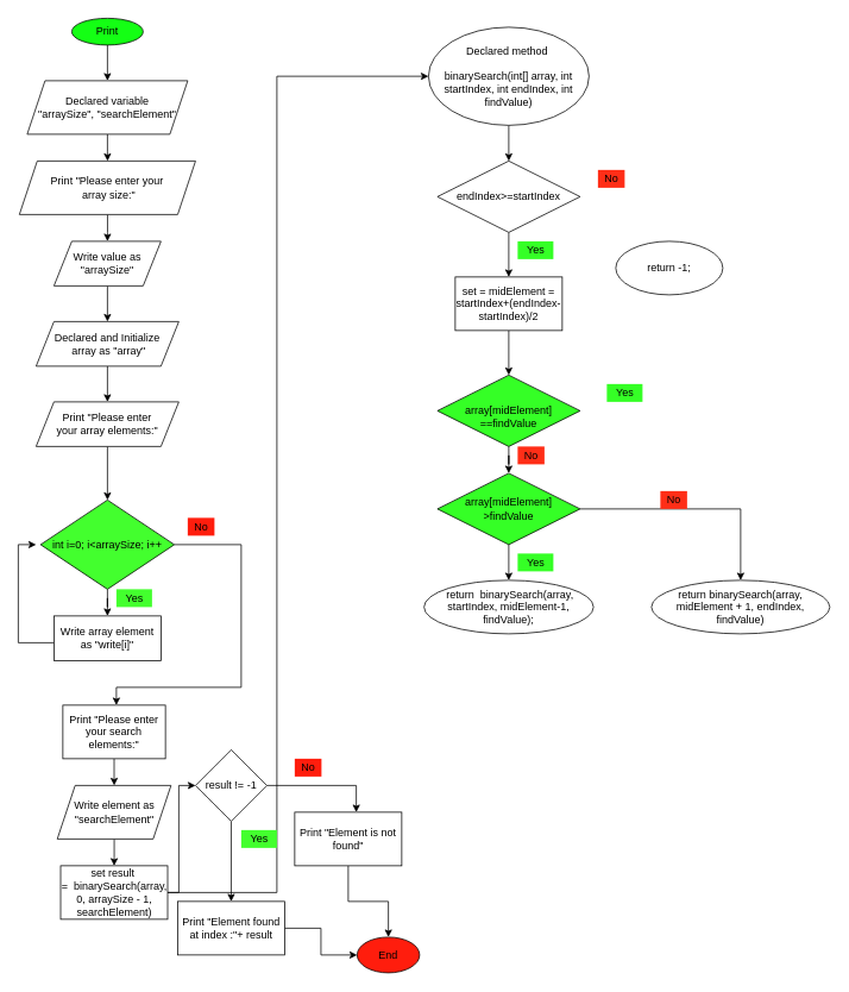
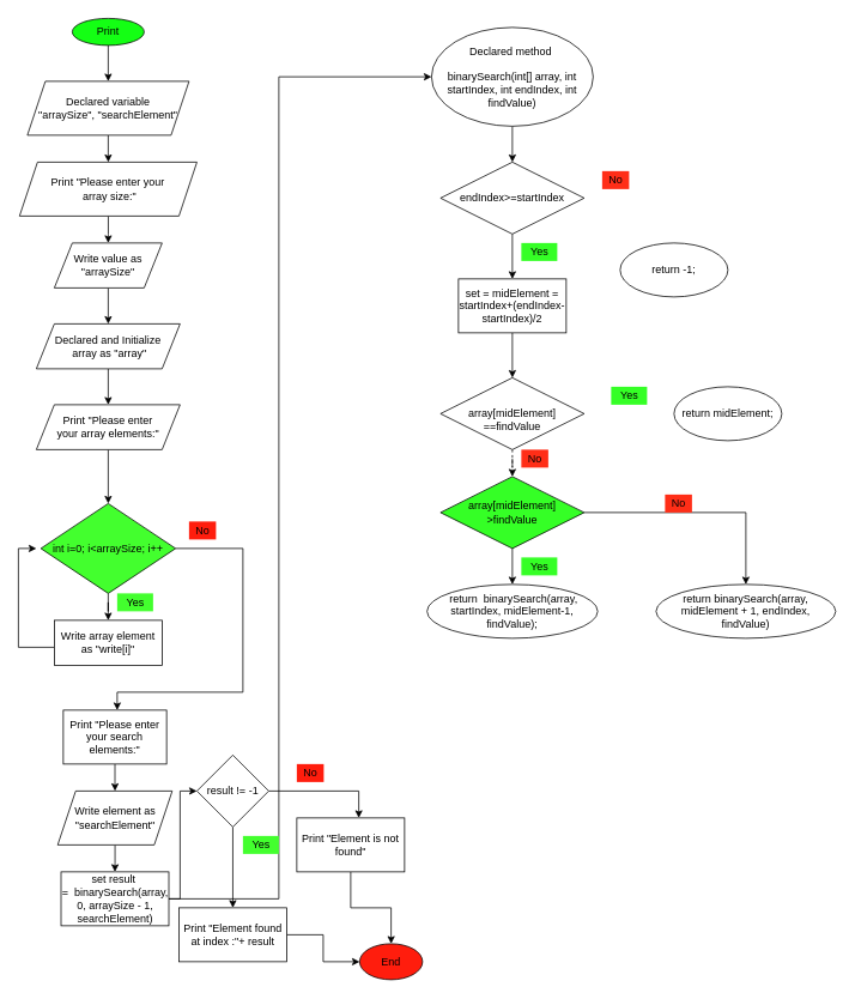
- <mxCell id="48" value="&lt;div&gt;&lt;br&gt;&lt;/div&gt;&lt;div&gt;array[midElement]&lt;/div&gt;&lt;div&gt;==findValue&lt;/div&gt;" style="rhombus;whiteSpace=wrap;html=1;fillColor=#35ff26;" vertex="1" parent="1"><mxGeometry x="490" y="420" width="160" height="80" as="geometry" /></mxCell>
+ <mxCell id="48" value="&lt;div&gt;&lt;br&gt;&lt;/div&gt;&lt;div&gt;array[midElement]&lt;/div&gt;&lt;div&gt;==findValue&lt;/div&gt;" style="rhombus;whiteSpace=wrap;html=1;fillColor=#FFFFFF;" vertex="1" parent="1"><mxGeometry x="490" y="420" width="160" height="80" as="geometry" /></mxCell>
+ <mxCell id="49" value="return midElement;" style="ellipse;whiteSpace=wrap;html=1;fillColor=#FFFFFF;" vertex="1" parent="1"><mxGeometry x="750" y="430" width="120" height="60" as="geometry" /></mxCell>
- <mxCell id="47" value="" style="edgeStyle=orthogonalEdgeStyle;rounded=0;orthogonalLoop=1;jettySize=auto;html=1;" edge="1" parent="1" source="48" target="53"><mxGeometry relative="1" as="geometry" /></mxCell>
+ <mxCell id="47" value="" style="edgeStyle=orthogonalEdgeStyle;rounded=0;orthogonalLoop=1;jettySize=auto;html=1;dashed=1;" edge="1" parent="1" source="48" target="53"><mxGeometry relative="1" as="geometry" /></mxCell>
